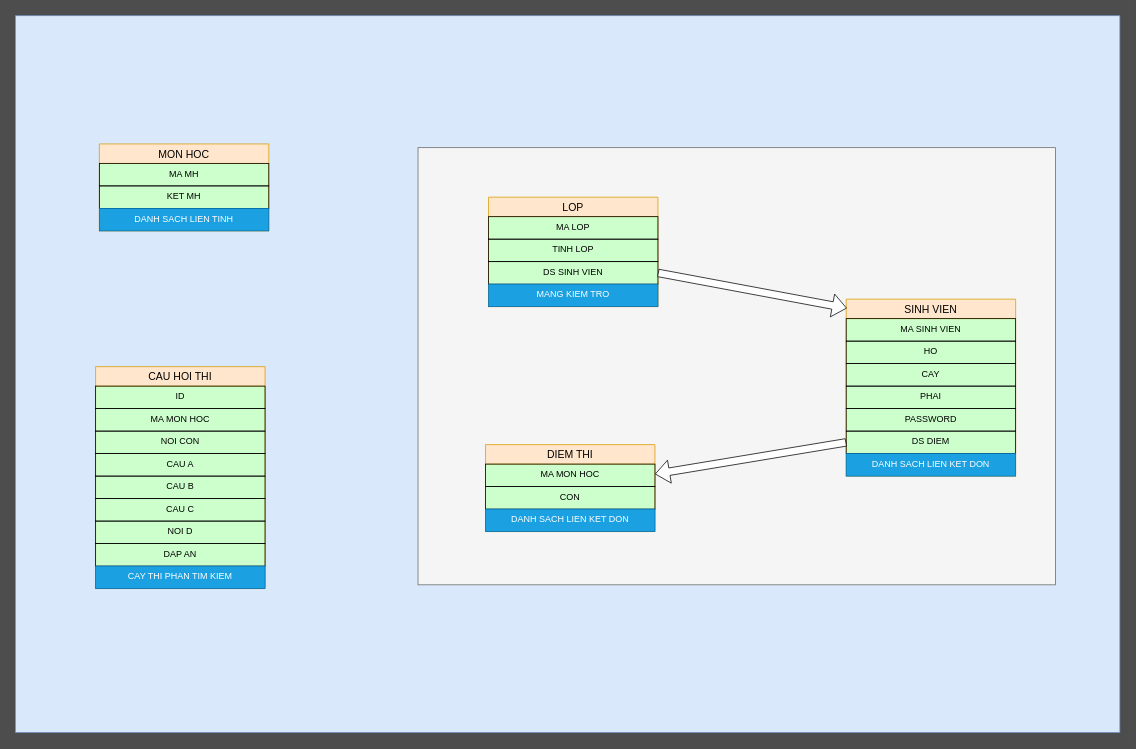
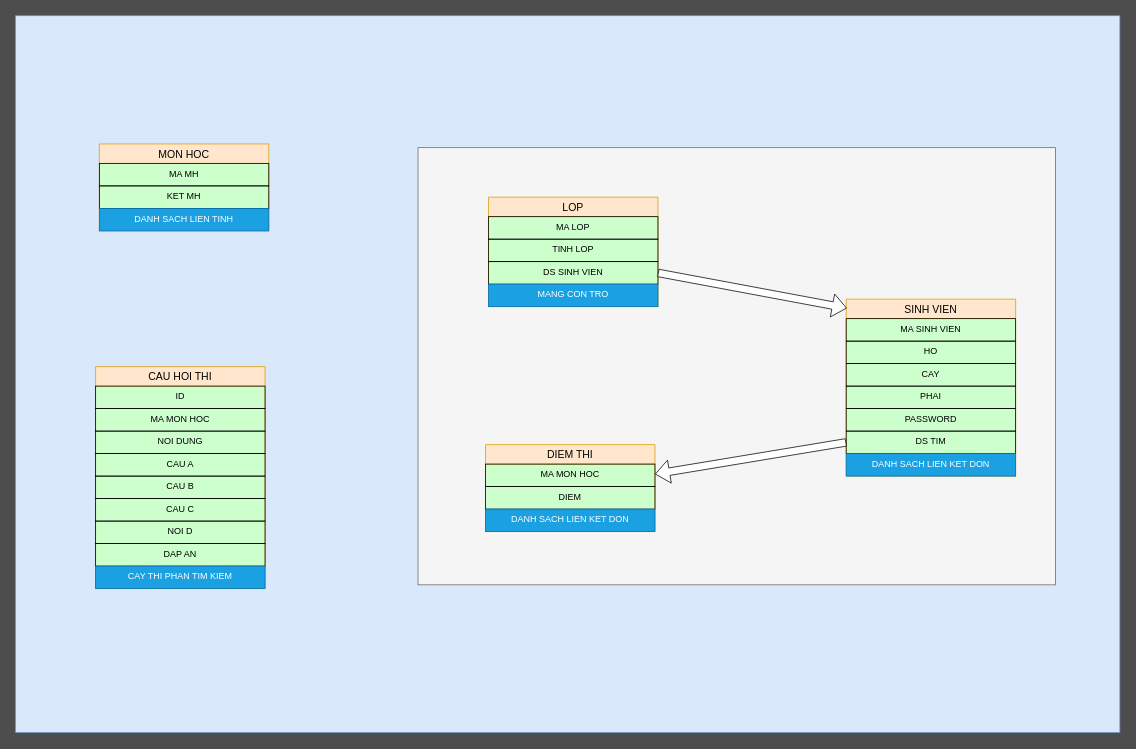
- <mxCell id="12" value="MANG KIEM TRO" style="text;spacingLeft=4;spacingRight=4;overflow=hidden;rotatable=0;points=[[0,0.5],[1,0.5]];portConstraint=eastwest;fontSize=12;align=center;fillColor=#1ba1e2;strokeColor=#006EAF;fontColor=#ffffff;" vertex="1" parent="8"><mxGeometry y="116" width="226" height="30" as="geometry" /></mxCell>
+ <mxCell id="12" value="MANG CON TRO" style="text;spacingLeft=4;spacingRight=4;overflow=hidden;rotatable=0;points=[[0,0.5],[1,0.5]];portConstraint=eastwest;fontSize=12;align=center;fillColor=#1ba1e2;strokeColor=#006EAF;fontColor=#ffffff;" vertex="1" parent="8"><mxGeometry y="116" width="226" height="30" as="geometry" /></mxCell>
- <mxCell id="28" value="NOI CON" style="text;fillColor=none;spacingLeft=4;spacingRight=4;overflow=hidden;rotatable=0;points=[[0,0.5],[1,0.5]];portConstraint=eastwest;fontSize=12;strokeColor=#000000;align=center;" vertex="1" parent="25"><mxGeometry y="86" width="226" height="30" as="geometry" /></mxCell>
+ <mxCell id="28" value="NOI DUNG" style="text;fillColor=none;spacingLeft=4;spacingRight=4;overflow=hidden;rotatable=0;points=[[0,0.5],[1,0.5]];portConstraint=eastwest;fontSize=12;strokeColor=#000000;align=center;" vertex="1" parent="25"><mxGeometry y="86" width="226" height="30" as="geometry" /></mxCell>
- <mxCell id="19" value="DS DIEM" style="text;fillColor=none;spacingLeft=4;spacingRight=4;overflow=hidden;rotatable=0;points=[[0,0.5],[1,0.5]];portConstraint=eastwest;fontSize=12;strokeColor=#000000;align=center;" vertex="1" parent="13"><mxGeometry y="176" width="226" height="30" as="geometry" /></mxCell>
+ <mxCell id="19" value="DS TIM" style="text;fillColor=none;spacingLeft=4;spacingRight=4;overflow=hidden;rotatable=0;points=[[0,0.5],[1,0.5]];portConstraint=eastwest;fontSize=12;strokeColor=#000000;align=center;" vertex="1" parent="13"><mxGeometry y="176" width="226" height="30" as="geometry" /></mxCell>
- <mxCell id="23" value="CON" style="text;fillColor=none;spacingLeft=4;spacingRight=4;overflow=hidden;rotatable=0;points=[[0,0.5],[1,0.5]];portConstraint=eastwest;fontSize=12;strokeColor=#000000;align=center;" vertex="1" parent="21"><mxGeometry y="56" width="226" height="30" as="geometry" /></mxCell>
+ <mxCell id="23" value="DIEM" style="text;fillColor=none;spacingLeft=4;spacingRight=4;overflow=hidden;rotatable=0;points=[[0,0.5],[1,0.5]];portConstraint=eastwest;fontSize=12;strokeColor=#000000;align=center;" vertex="1" parent="21"><mxGeometry y="56" width="226" height="30" as="geometry" /></mxCell>
